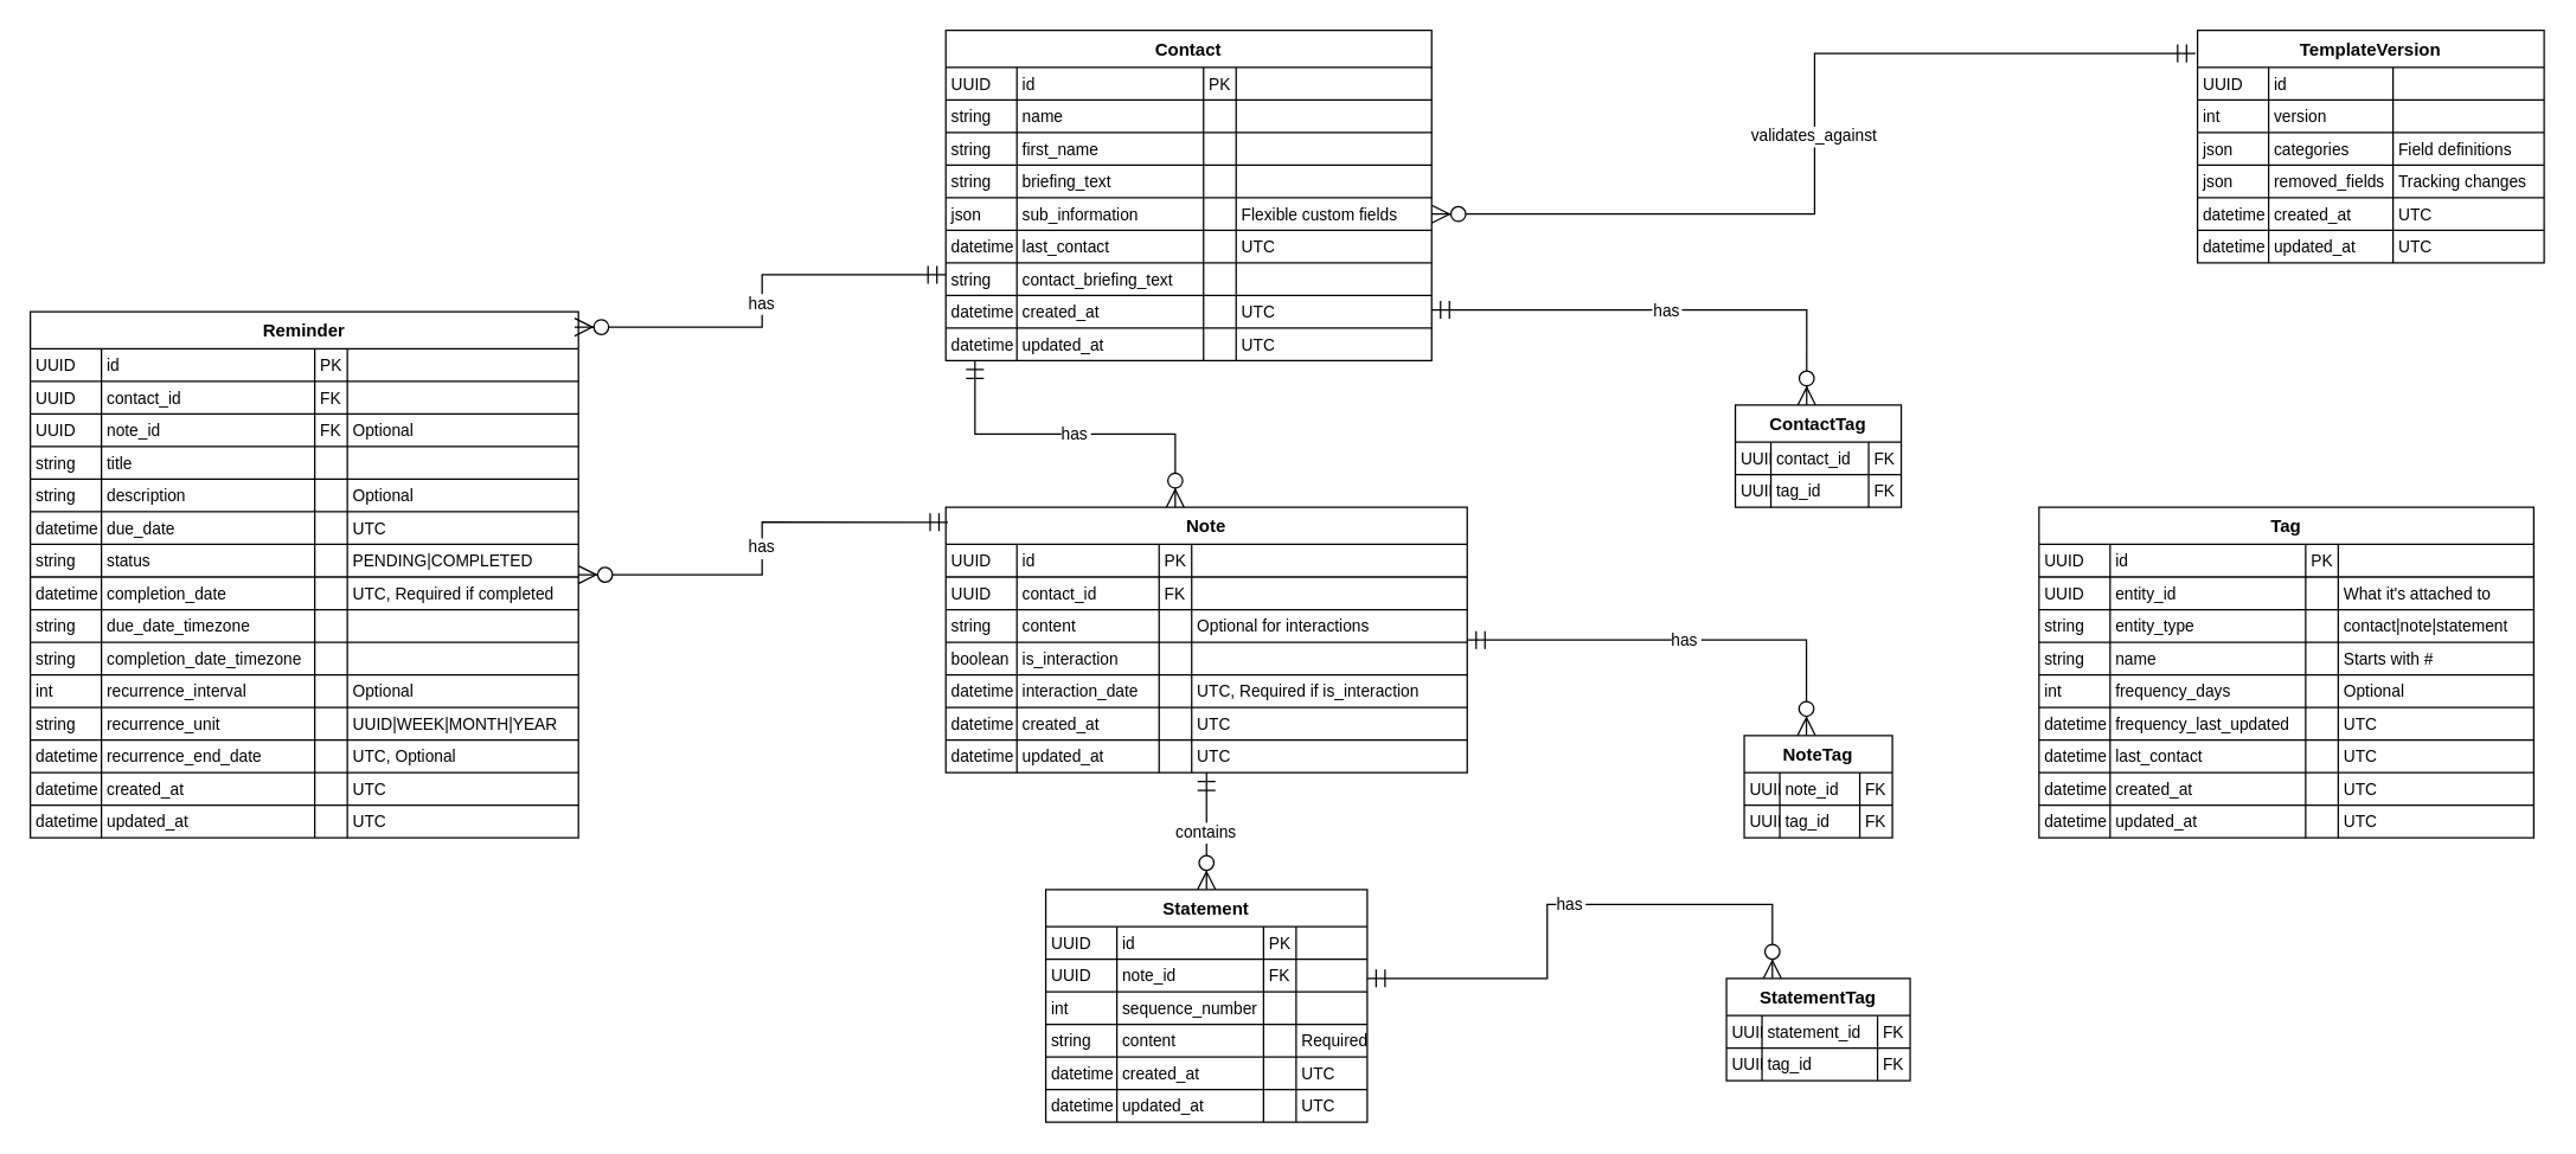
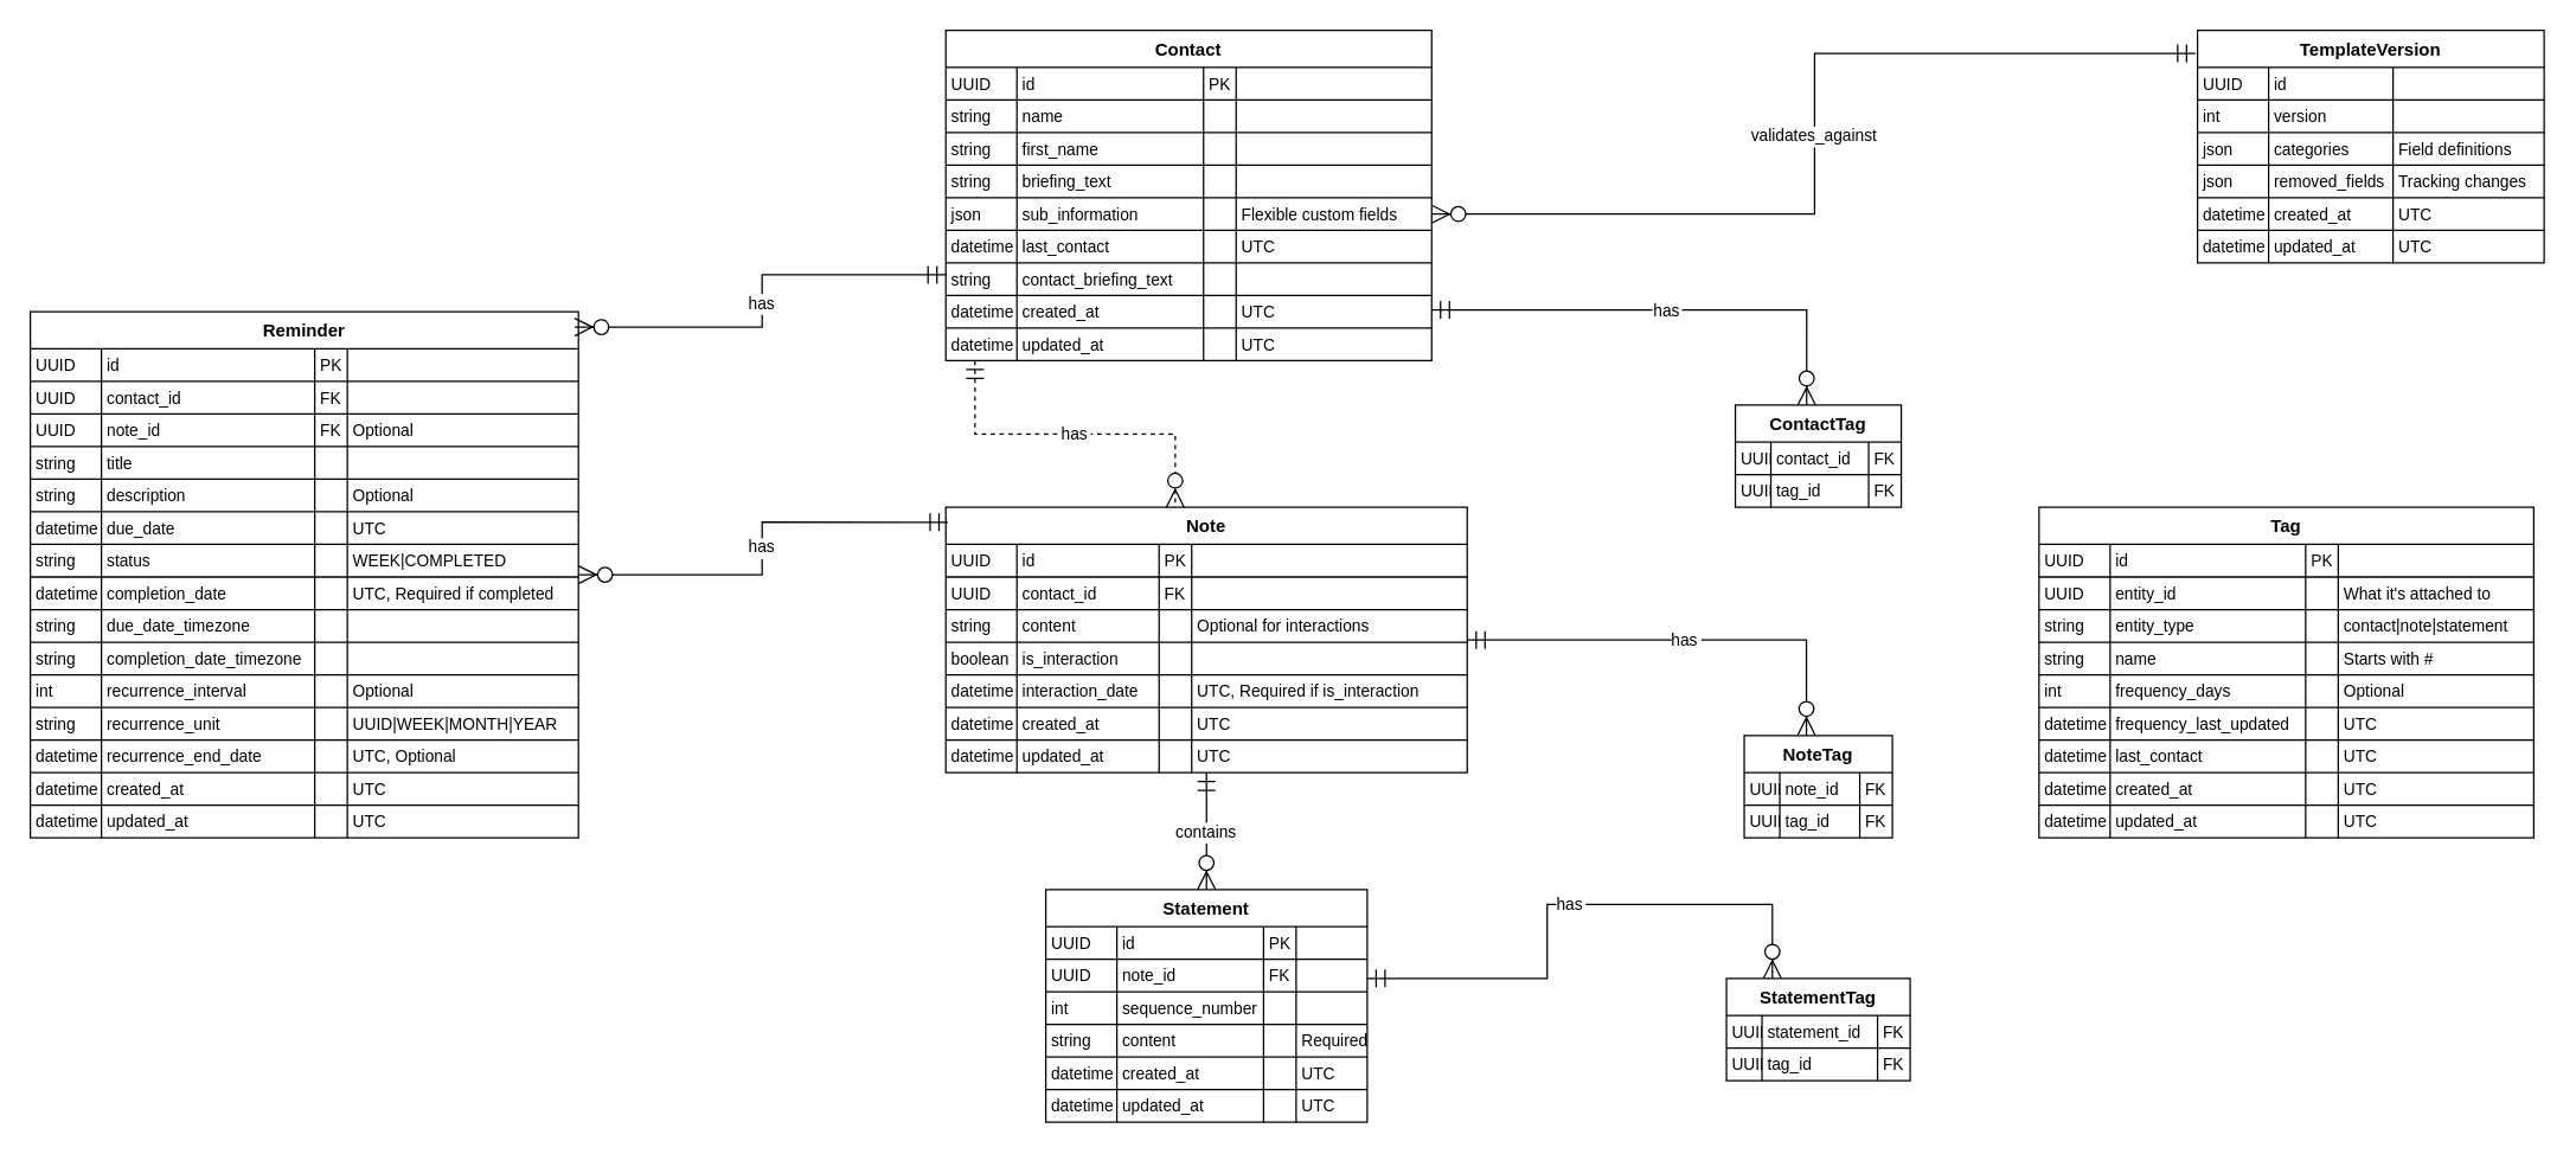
- <mxCell id="289" value="has" style="startArrow=ERmandOne;startSize=10;;endArrow=ERzeroToMany;endSize=10;;exitX=0.06;exitY=1;entryX=0.44;entryY=0;rounded=0;edgeStyle=orthogonalEdgeStyle;" edge="1" parent="1" source="2" target="48"><mxGeometry relative="1" as="geometry" /></mxCell>
+ <mxCell id="289" value="has" style="startArrow=ERmandOne;startSize=10;endArrow=ERzeroToMany;endSize=10;exitX=0.06;exitY=1;entryX=0.44;entryY=0;rounded=0;edgeStyle=orthogonalEdgeStyle;dashed=1;" edge="1" parent="1" source="2" target="48"><mxGeometry relative="1" as="geometry" /></mxCell>
- <mxCell id="221" value="PENDING|COMPLETED" style="shape=partialRectangle;connectable=0;fillColor=none;top=0;left=0;bottom=0;right=0;align=left;spacingLeft=2;overflow=hidden;fontSize=11;" vertex="1" parent="217"><mxGeometry x="214" width="156" height="22" as="geometry"><mxRectangle width="156" height="22" as="alternateBounds" /></mxGeometry></mxCell>
+ <mxCell id="221" value="WEEK|COMPLETED" style="shape=partialRectangle;connectable=0;fillColor=none;top=0;left=0;bottom=0;right=0;align=left;spacingLeft=2;overflow=hidden;fontSize=11;" vertex="1" parent="217"><mxGeometry x="214" width="156" height="22" as="geometry"><mxRectangle width="156" height="22" as="alternateBounds" /></mxGeometry></mxCell>
